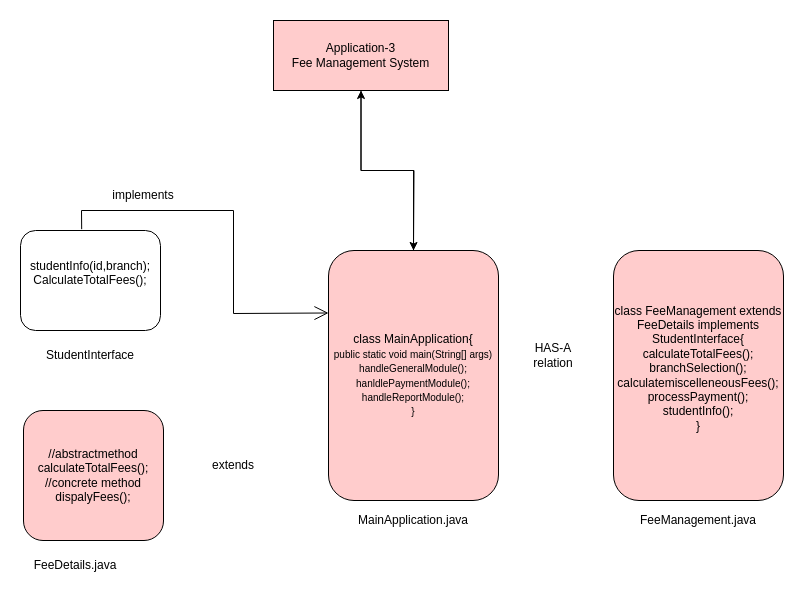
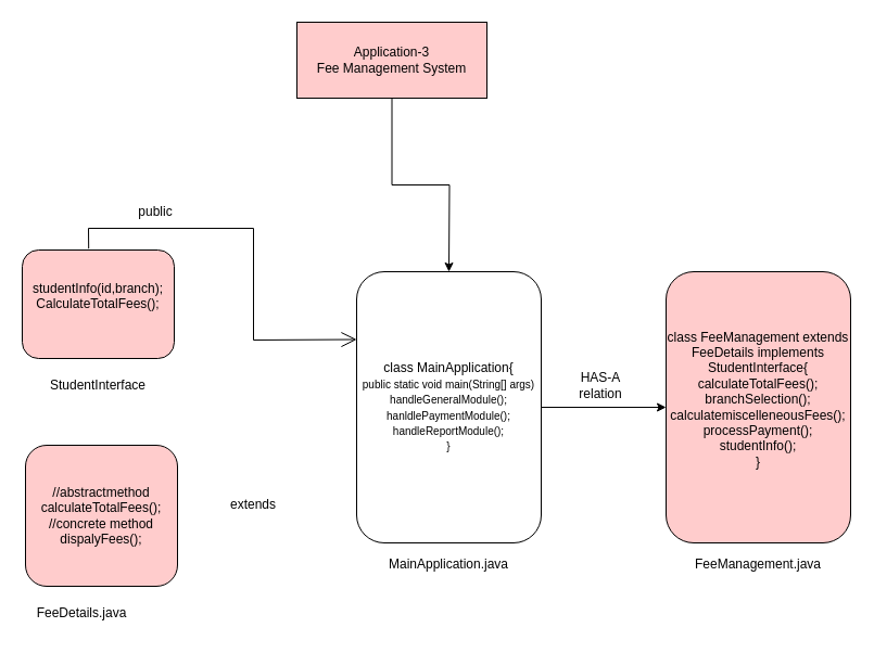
- <mxCell id="15" value="implements" style="text;html=1;align=center;verticalAlign=middle;whiteSpace=wrap;rounded=0;" parent="1" vertex="1"><mxGeometry x="113" y="180" width="60" height="30" as="geometry" /></mxCell>
+ <mxCell id="15" value="public" style="text;html=1;align=center;verticalAlign=middle;whiteSpace=wrap;rounded=0;" parent="1" vertex="1"><mxGeometry x="113" y="180" width="60" height="30" as="geometry" /></mxCell>
- <mxCell id="4" style="edgeStyle=orthogonalEdgeStyle;rounded=0;orthogonalLoop=1;jettySize=auto;html=1;" parent="1" source="5" target="3" edge="1"><mxGeometry relative="1" as="geometry" /></mxCell>
+ <mxCell id="4" style="edgeStyle=orthogonalEdgeStyle;rounded=0;orthogonalLoop=1;jettySize=auto;html=1;entryX=0;entryY=0.5;entryDx=0;entryDy=0;" parent="1" source="5" target="7" edge="1"><mxGeometry relative="1" as="geometry" /></mxCell>
- <mxCell id="9" value="studentInfo(id,branch);&lt;div&gt;CalculateTotalFees();&lt;/div&gt;&lt;div&gt;&lt;br&gt;&lt;/div&gt;" style="rounded=1;whiteSpace=wrap;html=1;fillColor=#ffffff;" parent="1" vertex="1"><mxGeometry x="20" y="230" width="140" height="100" as="geometry" /></mxCell>
+ <mxCell id="9" value="studentInfo(id,branch);&lt;div&gt;CalculateTotalFees();&lt;/div&gt;&lt;div&gt;&lt;br&gt;&lt;/div&gt;" style="rounded=1;whiteSpace=wrap;html=1;fillColor=#FFCCCC;" parent="1" vertex="1"><mxGeometry x="20" y="230" width="140" height="100" as="geometry" /></mxCell>
- <mxCell id="5" value="class MainApplication{&lt;div&gt;&lt;font style=&quot;font-size: 10px;&quot;&gt;public static void main(String[] args)&lt;/font&gt;&lt;/div&gt;&lt;div&gt;&lt;font style=&quot;font-size: 10px;&quot;&gt;handleGeneralModule();&lt;/font&gt;&lt;/div&gt;&lt;div&gt;&lt;font style=&quot;font-size: 10px;&quot;&gt;hanldlePaymentModule();&lt;/font&gt;&lt;/div&gt;&lt;div&gt;&lt;font style=&quot;font-size: 10px;&quot;&gt;handleReportModule();&lt;/font&gt;&lt;/div&gt;&lt;div&gt;&lt;font style=&quot;font-size: 10px;&quot;&gt;}&lt;/font&gt;&lt;/div&gt;" style="rounded=1;whiteSpace=wrap;html=1;fillColor=#FFCCCC;" parent="1" vertex="1"><mxGeometry x="328" y="250" width="170" height="250" as="geometry" /></mxCell>
+ <mxCell id="5" value="class MainApplication{&lt;div&gt;&lt;font style=&quot;font-size: 10px;&quot;&gt;public static void main(String[] args)&lt;/font&gt;&lt;/div&gt;&lt;div&gt;&lt;font style=&quot;font-size: 10px;&quot;&gt;handleGeneralModule();&lt;/font&gt;&lt;/div&gt;&lt;div&gt;&lt;font style=&quot;font-size: 10px;&quot;&gt;hanldlePaymentModule();&lt;/font&gt;&lt;/div&gt;&lt;div&gt;&lt;font style=&quot;font-size: 10px;&quot;&gt;handleReportModule();&lt;/font&gt;&lt;/div&gt;&lt;div&gt;&lt;font style=&quot;font-size: 10px;&quot;&gt;}&lt;/font&gt;&lt;/div&gt;" style="rounded=1;whiteSpace=wrap;html=1;fillColor=#ffffff;" parent="1" vertex="1"><mxGeometry x="328" y="250" width="170" height="250" as="geometry" /></mxCell>
